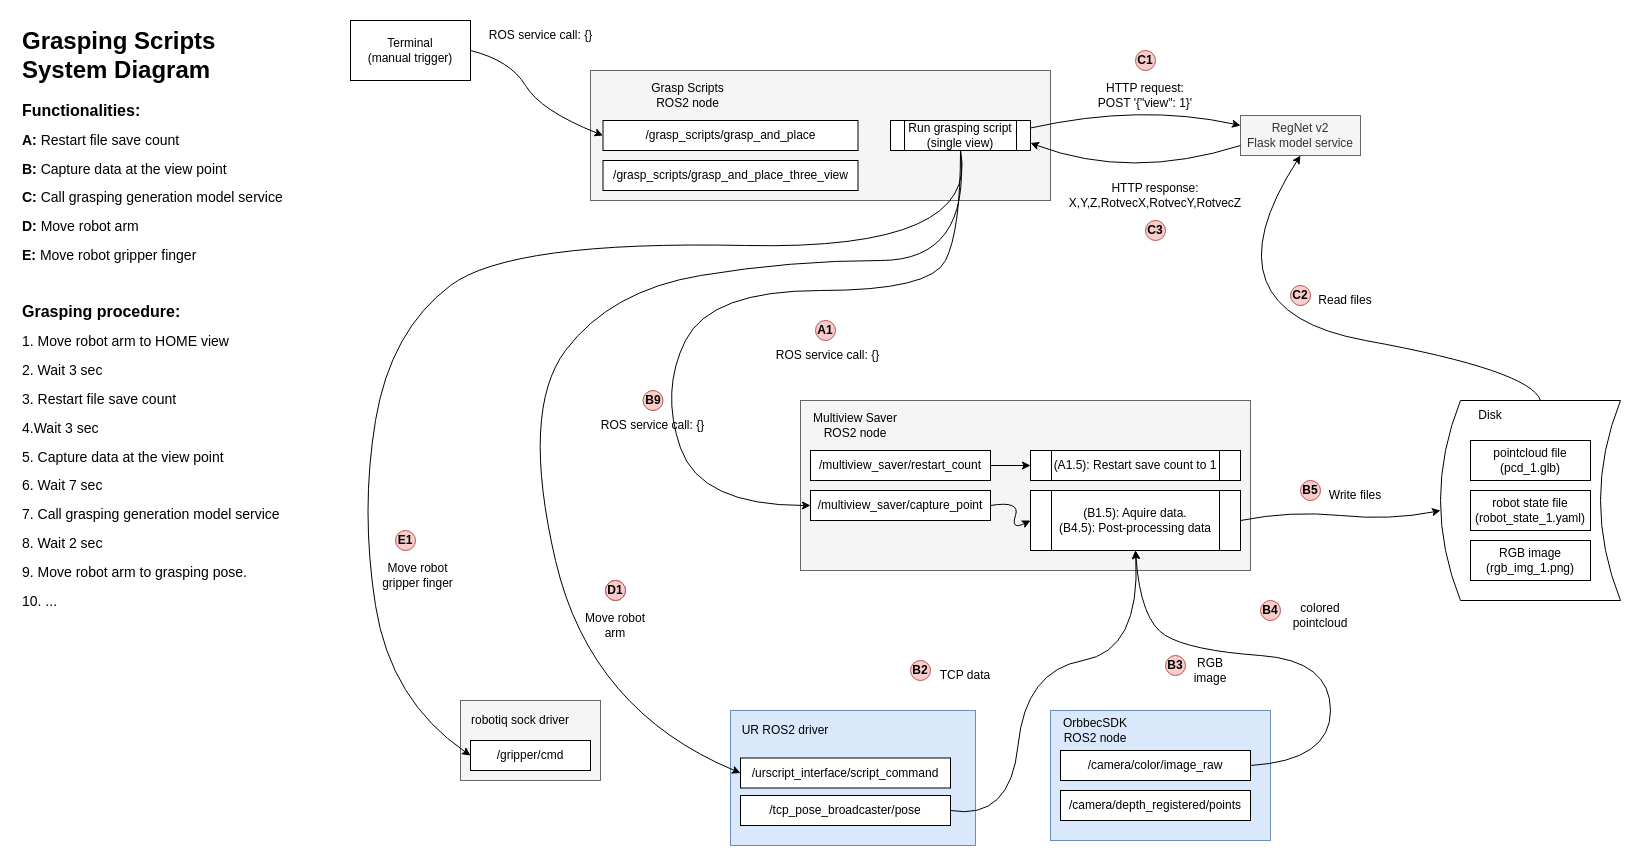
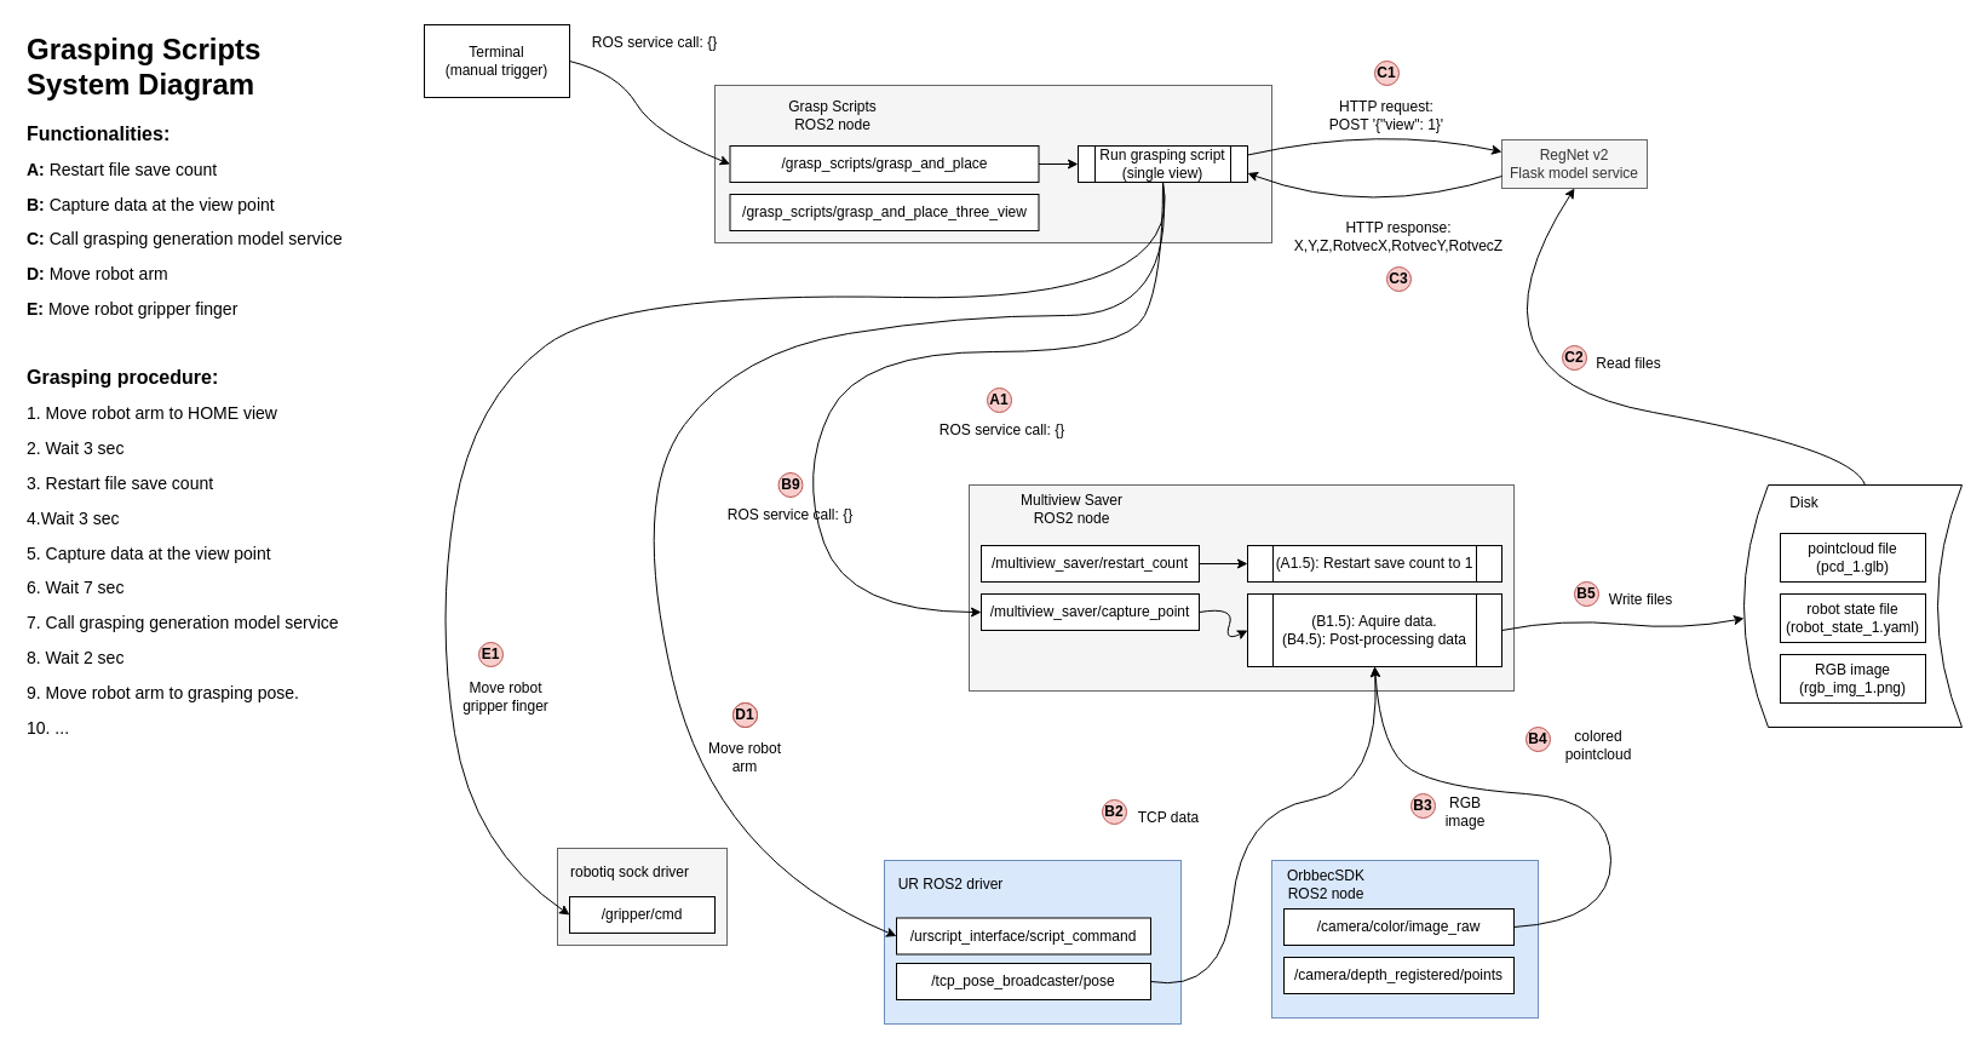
+ <mxCell id="62" style="edgeStyle=orthogonalEdgeStyle;rounded=0;orthogonalLoop=1;jettySize=auto;html=1;entryX=0;entryY=0.5;entryDx=0;entryDy=0;" edge="1" parent="1" source="63" target="69"><mxGeometry relative="1" as="geometry" /></mxCell>
- <mxCell id="15" value="Multiview Saver ROS2 node" style="text;html=1;align=center;verticalAlign=middle;whiteSpace=wrap;rounded=0;" vertex="1" parent="1"><mxGeometry x="810" y="410" width="90" height="30" as="geometry" /></mxCell>
+ <mxCell id="15" value="Multiview Saver ROS2 node" style="text;html=1;align=center;verticalAlign=middle;whiteSpace=wrap;rounded=0;" vertex="1" parent="1"><mxGeometry x="840" y="405" width="90" height="30" as="geometry" /></mxCell>
